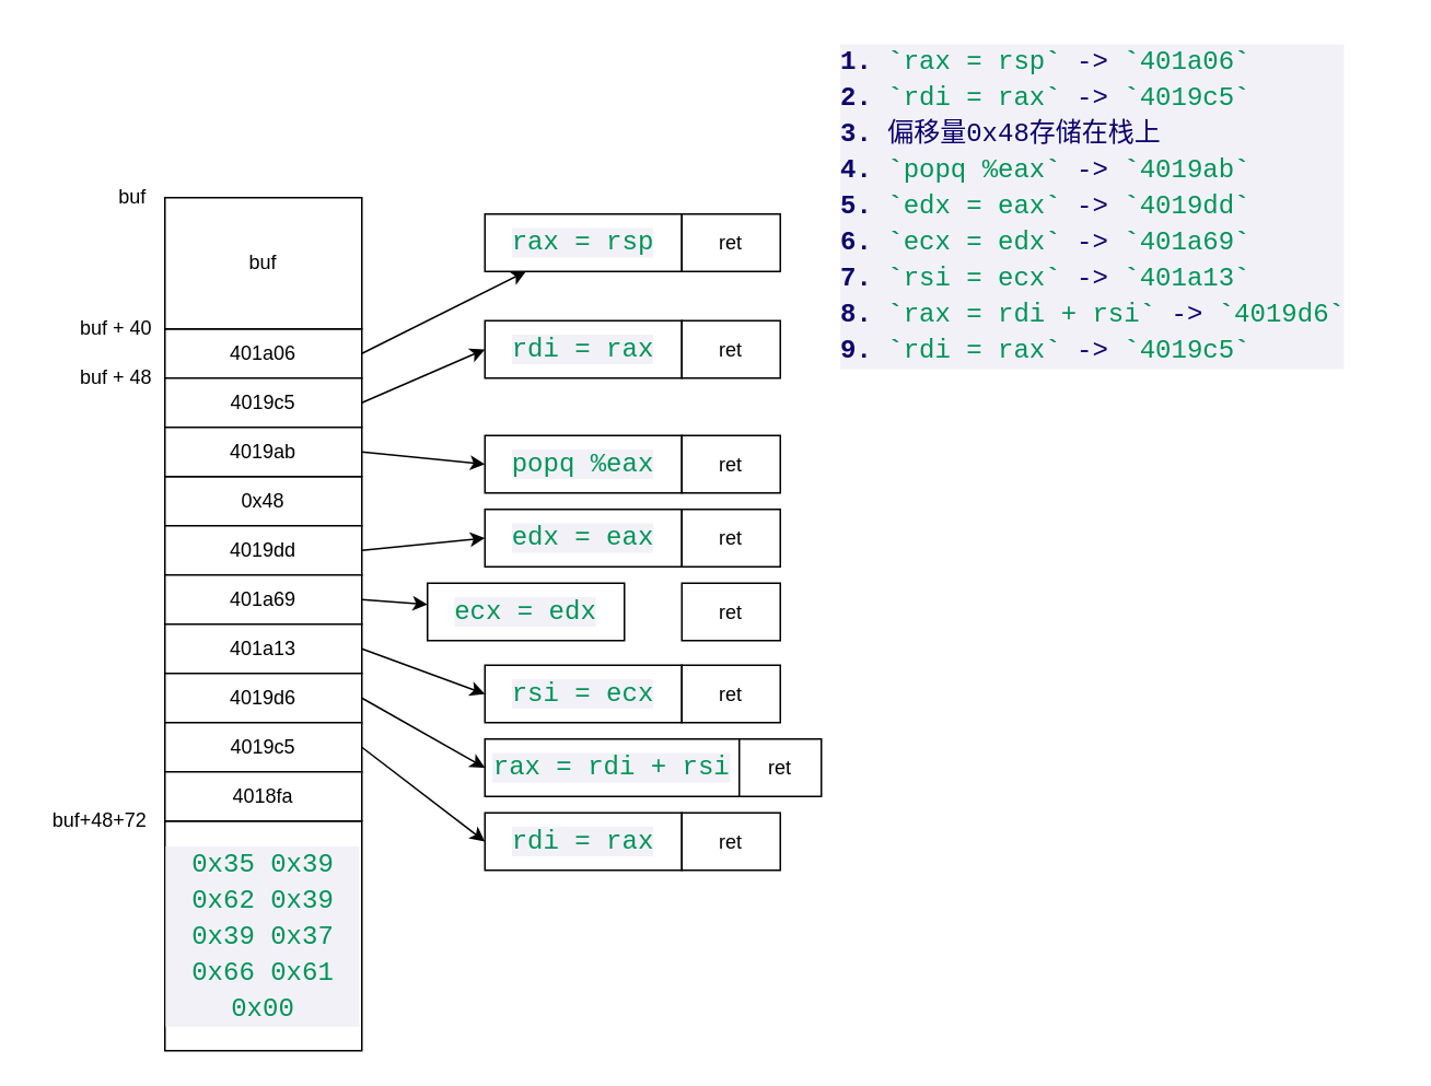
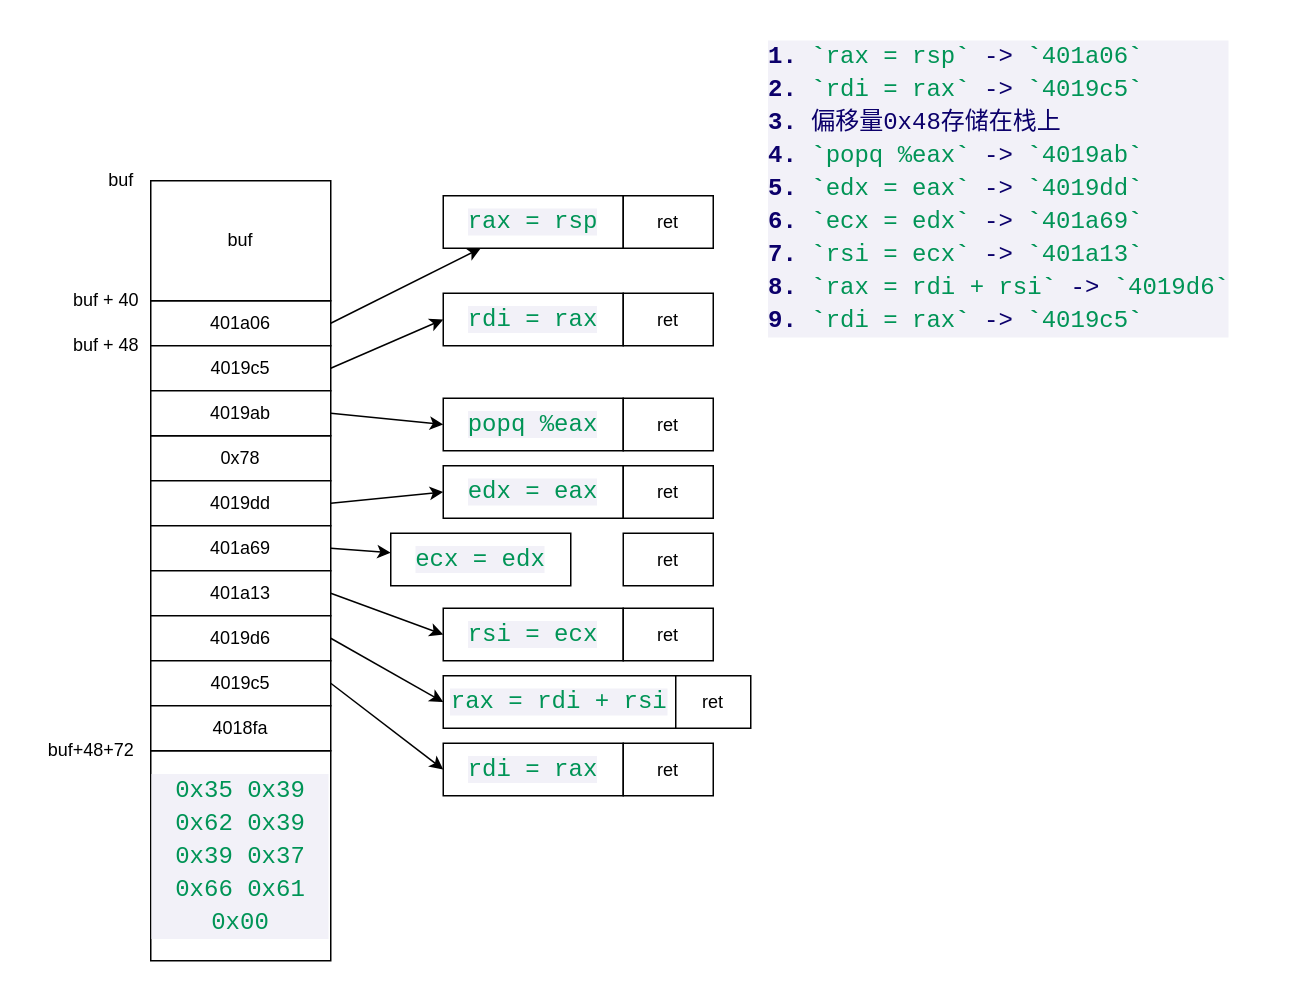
- <mxCell id="11" value="0x48" style="rounded=0;whiteSpace=wrap;html=1;" vertex="1" parent="1"><mxGeometry x="100" y="290" width="120" height="30" as="geometry" /></mxCell>
+ <mxCell id="11" value="0x78" style="rounded=0;whiteSpace=wrap;html=1;" vertex="1" parent="1"><mxGeometry x="100" y="290" width="120" height="30" as="geometry" /></mxCell>
